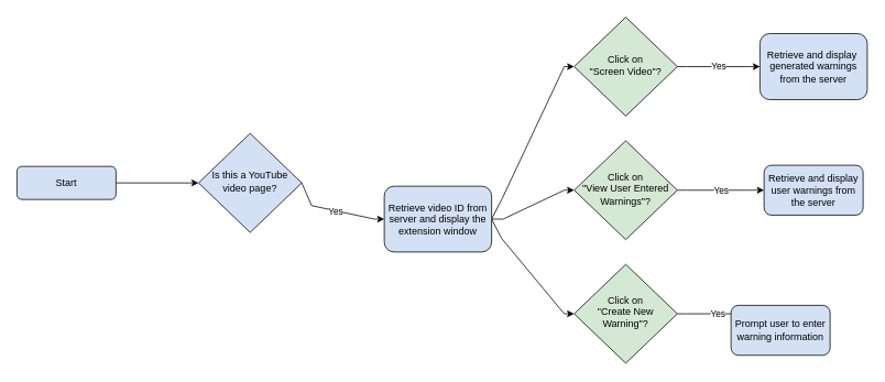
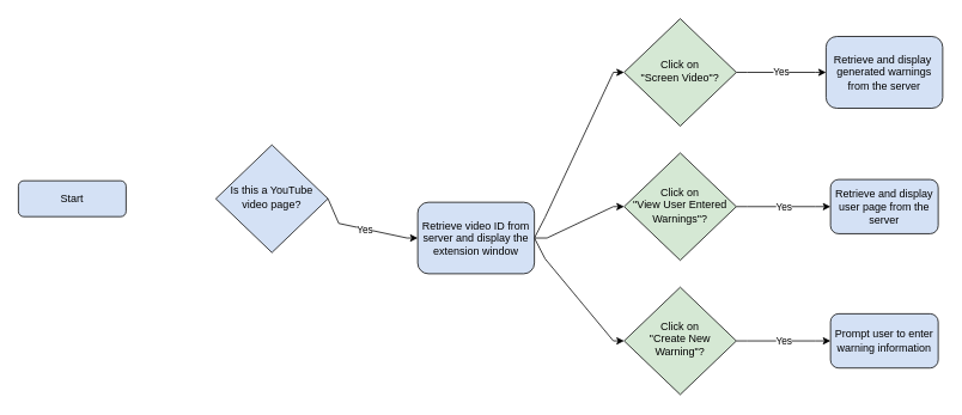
- <mxCell id="2" style="edgeStyle=orthogonalEdgeStyle;rounded=0;orthogonalLoop=1;jettySize=auto;html=1;exitX=1;exitY=0.5;exitDx=0;exitDy=0;entryX=0;entryY=0.5;entryDx=0;entryDy=0;noEdgeStyle=1;orthogonal=1;" parent="1" source="3" target="5" edge="1"><mxGeometry relative="1" as="geometry"><Array as="points"><mxPoint x="152" y="220.717" /><mxPoint x="228" y="220.717" /></Array></mxGeometry></mxCell>
- <mxCell id="15" value="Retrieve and display user warnings from the server" style="rounded=1;whiteSpace=wrap;html=1;fontSize=12;glass=0;strokeWidth=1;shadow=0;fillColor=#D4E1F5;" parent="1" vertex="1"><mxGeometry x="925" y="199.3" width="120" height="60.47" as="geometry" /></mxCell>
+ <mxCell id="15" value="Retrieve and display user page from the server" style="rounded=1;whiteSpace=wrap;html=1;fontSize=12;glass=0;strokeWidth=1;shadow=0;fillColor=#D4E1F5;" parent="1" vertex="1"><mxGeometry x="925" y="199.3" width="120" height="60.47" as="geometry" /></mxCell>
- <mxCell id="18" value="Prompt user to enter warning information" style="rounded=1;whiteSpace=wrap;html=1;fontSize=12;glass=0;strokeWidth=1;shadow=0;fillColor=#D4E1F5;" parent="1" vertex="1"><mxGeometry x="885" y="368.99" width="120" height="60.47" as="geometry" /></mxCell>
+ <mxCell id="18" value="Prompt user to enter warning information" style="rounded=1;whiteSpace=wrap;html=1;fontSize=12;glass=0;strokeWidth=1;shadow=0;fillColor=#D4E1F5;" parent="1" vertex="1"><mxGeometry x="925" y="348.99" width="120" height="60.47" as="geometry" /></mxCell>
